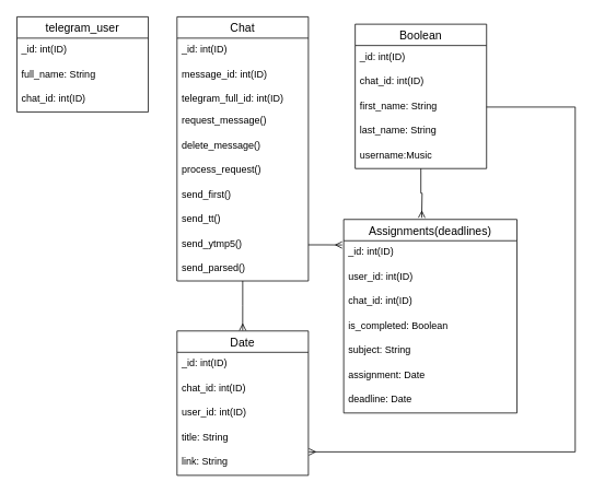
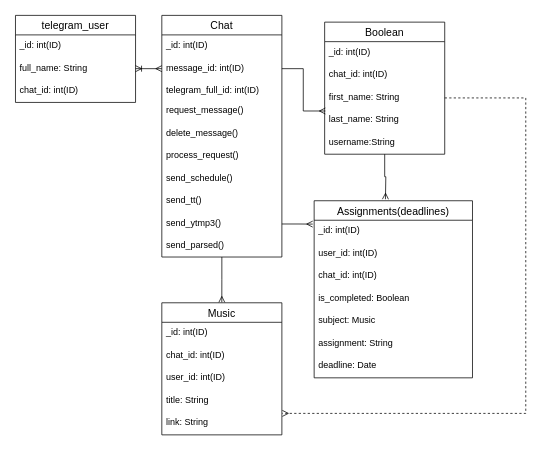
+ <mxCell id="18" style="edgeStyle=orthogonalEdgeStyle;rounded=0;orthogonalLoop=1;jettySize=auto;html=1;exitX=1;exitY=0.5;exitDx=0;exitDy=0;entryX=0;entryY=0.5;entryDx=0;entryDy=0;endArrow=ERmany;endFill=0;strokeColor=default;startArrow=ERoneToMany;startFill=0;" edge="1" parent="1" source="4" target="9"><mxGeometry relative="1" as="geometry" /></mxCell>
+ <mxCell id="26" style="edgeStyle=orthogonalEdgeStyle;rounded=0;orthogonalLoop=1;jettySize=auto;html=1;exitX=1;exitY=0.5;exitDx=0;exitDy=0;entryX=0.006;entryY=1.08;entryDx=0;entryDy=0;entryPerimeter=0;endArrow=ERmany;endFill=0;" edge="1" parent="1" source="9" target="23"><mxGeometry relative="1" as="geometry" /></mxCell>
- <mxCell id="25" value="username:Music" style="text;strokeColor=none;fillColor=none;spacingLeft=4;spacingRight=4;overflow=hidden;rotatable=0;points=[[0,0.5],[1,0.5]];portConstraint=eastwest;fontSize=12;" vertex="1" parent="20"><mxGeometry y="146" width="160" height="30" as="geometry" /></mxCell>
+ <mxCell id="25" value="username:String" style="text;strokeColor=none;fillColor=none;spacingLeft=4;spacingRight=4;overflow=hidden;rotatable=0;points=[[0,0.5],[1,0.5]];portConstraint=eastwest;fontSize=12;" vertex="1" parent="20"><mxGeometry y="146" width="160" height="30" as="geometry" /></mxCell>
- <mxCell id="14" value="send_first()" style="text;strokeColor=none;fillColor=none;spacingLeft=4;spacingRight=4;overflow=hidden;rotatable=0;points=[[0,0.5],[1,0.5]];portConstraint=eastwest;fontSize=12;" vertex="1" parent="7"><mxGeometry y="203" width="160" height="30" as="geometry" /></mxCell>
+ <mxCell id="14" value="send_schedule()" style="text;strokeColor=none;fillColor=none;spacingLeft=4;spacingRight=4;overflow=hidden;rotatable=0;points=[[0,0.5],[1,0.5]];portConstraint=eastwest;fontSize=12;" vertex="1" parent="7"><mxGeometry y="203" width="160" height="30" as="geometry" /></mxCell>
- <mxCell id="16" value="send_ytmp5()" style="text;strokeColor=none;fillColor=none;spacingLeft=4;spacingRight=4;overflow=hidden;rotatable=0;points=[[0,0.5],[1,0.5]];portConstraint=eastwest;fontSize=12;" vertex="1" parent="7"><mxGeometry y="263" width="160" height="30" as="geometry" /></mxCell>
+ <mxCell id="16" value="send_ytmp3()" style="text;strokeColor=none;fillColor=none;spacingLeft=4;spacingRight=4;overflow=hidden;rotatable=0;points=[[0,0.5],[1,0.5]];portConstraint=eastwest;fontSize=12;" vertex="1" parent="7"><mxGeometry y="263" width="160" height="30" as="geometry" /></mxCell>
- <mxCell id="36" value="Date" style="swimlane;fontStyle=0;childLayout=stackLayout;horizontal=1;startSize=26;horizontalStack=0;resizeParent=1;resizeParentMax=0;resizeLast=0;collapsible=1;marginBottom=0;align=center;fontSize=14;" vertex="1" parent="1"><mxGeometry x="215" y="403" width="160" height="176" as="geometry" /></mxCell>
+ <mxCell id="36" value="Music" style="swimlane;fontStyle=0;childLayout=stackLayout;horizontal=1;startSize=26;horizontalStack=0;resizeParent=1;resizeParentMax=0;resizeLast=0;collapsible=1;marginBottom=0;align=center;fontSize=14;" vertex="1" parent="1"><mxGeometry x="215" y="403" width="160" height="176" as="geometry" /></mxCell>
- <mxCell id="32" value="subject: String" style="text;strokeColor=none;fillColor=none;spacingLeft=4;spacingRight=4;overflow=hidden;rotatable=0;points=[[0,0.5],[1,0.5]];portConstraint=eastwest;fontSize=12;" vertex="1" parent="27"><mxGeometry y="146" width="211" height="30" as="geometry" /></mxCell>
+ <mxCell id="32" value="subject: Music" style="text;strokeColor=none;fillColor=none;spacingLeft=4;spacingRight=4;overflow=hidden;rotatable=0;points=[[0,0.5],[1,0.5]];portConstraint=eastwest;fontSize=12;" vertex="1" parent="27"><mxGeometry y="146" width="211" height="30" as="geometry" /></mxCell>
- <mxCell id="42" style="edgeStyle=orthogonalEdgeStyle;rounded=0;orthogonalLoop=1;jettySize=auto;html=1;exitX=1;exitY=0.5;exitDx=0;exitDy=0;endArrow=ERmany;endFill=0;entryX=1.004;entryY=0.046;entryDx=0;entryDy=0;entryPerimeter=0;" edge="1" parent="1" source="23" target="41"><mxGeometry relative="1" as="geometry"><mxPoint x="735" y="529.952" as="targetPoint" /><Array as="points"><mxPoint x="700" y="130" /><mxPoint x="700" y="551" /><mxPoint x="376" y="551" /></Array></mxGeometry></mxCell>
+ <mxCell id="42" style="edgeStyle=orthogonalEdgeStyle;rounded=0;orthogonalLoop=1;jettySize=auto;html=1;exitX=1;exitY=0.5;exitDx=0;exitDy=0;endArrow=ERmany;endFill=0;entryX=1.004;entryY=0.046;entryDx=0;entryDy=0;entryPerimeter=0;dashed=1;" edge="1" parent="1" source="23" target="41"><mxGeometry relative="1" as="geometry"><mxPoint x="735" y="529.952" as="targetPoint" /><Array as="points"><mxPoint x="700" y="130" /><mxPoint x="700" y="551" /><mxPoint x="376" y="551" /></Array></mxGeometry></mxCell>
- <mxCell id="33" value="assignment: Date" style="text;strokeColor=none;fillColor=none;spacingLeft=4;spacingRight=4;overflow=hidden;rotatable=0;points=[[0,0.5],[1,0.5]];portConstraint=eastwest;fontSize=12;" vertex="1" parent="27"><mxGeometry y="176" width="211" height="30" as="geometry" /></mxCell>
+ <mxCell id="33" value="assignment: String" style="text;strokeColor=none;fillColor=none;spacingLeft=4;spacingRight=4;overflow=hidden;rotatable=0;points=[[0,0.5],[1,0.5]];portConstraint=eastwest;fontSize=12;" vertex="1" parent="27"><mxGeometry y="176" width="211" height="30" as="geometry" /></mxCell>
